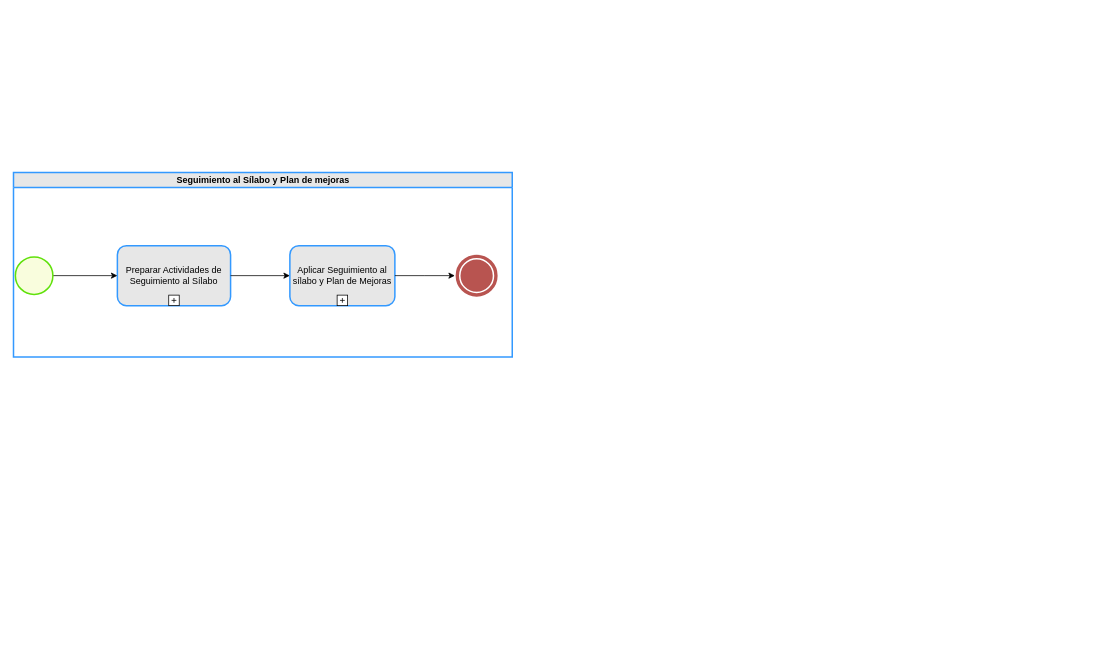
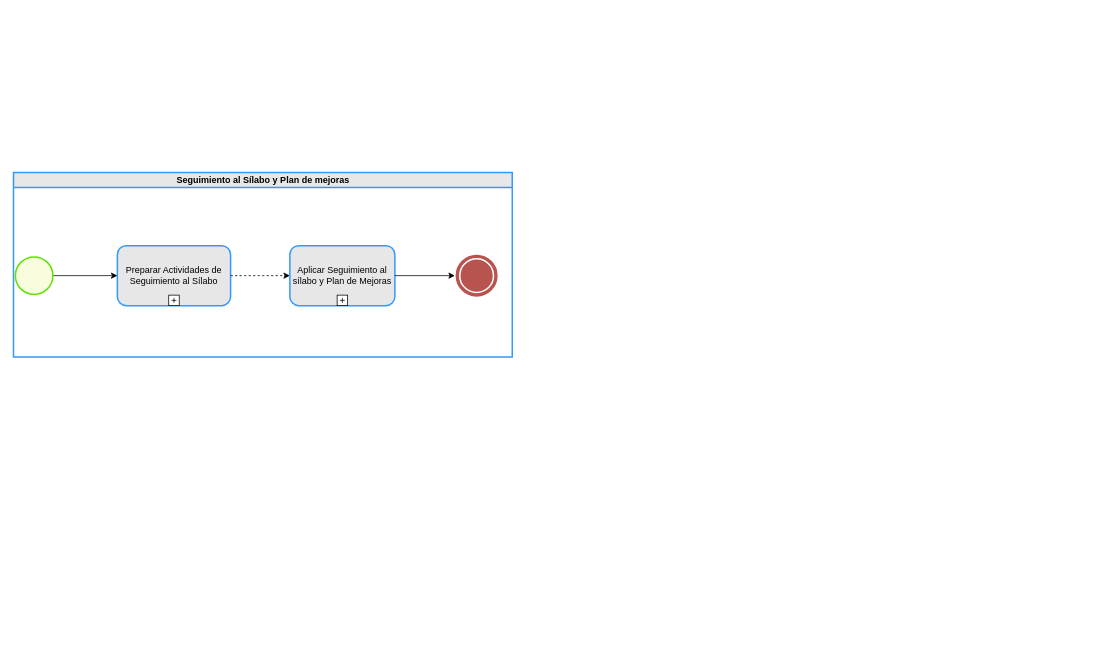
- <mxCell id="11" value="" style="edgeStyle=orthogonalEdgeStyle;rounded=0;orthogonalLoop=1;jettySize=auto;html=1;" parent="4" source="5" target="9" edge="1"><mxGeometry relative="1" as="geometry" /></mxCell>
+ <mxCell id="11" value="" style="edgeStyle=orthogonalEdgeStyle;rounded=0;orthogonalLoop=1;jettySize=auto;html=1;dashed=1;" parent="4" source="5" target="9" edge="1"><mxGeometry relative="1" as="geometry" /></mxCell>
